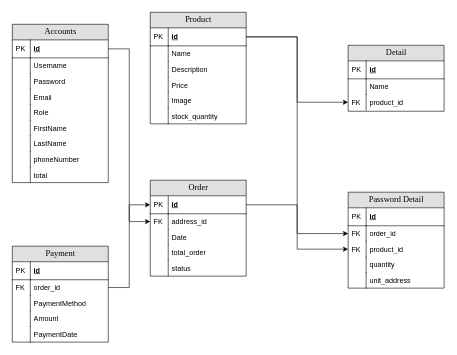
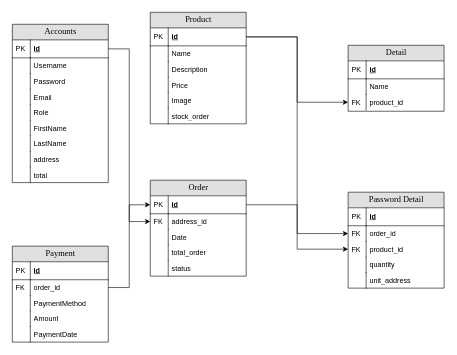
- <mxCell id="32" value="stock_quantity" style="shape=partialRectangle;top=0;left=0;right=0;bottom=0;html=1;align=left;verticalAlign=top;fillColor=none;spacingLeft=34;spacingRight=4;whiteSpace=wrap;overflow=hidden;rotatable=0;points=[[0,0.5],[1,0.5]];portConstraint=eastwest;dropTarget=0;" parent="21" vertex="1"><mxGeometry y="160" width="160" height="26" as="geometry" /></mxCell>
+ <mxCell id="32" value="stock_order" style="shape=partialRectangle;top=0;left=0;right=0;bottom=0;html=1;align=left;verticalAlign=top;fillColor=none;spacingLeft=34;spacingRight=4;whiteSpace=wrap;overflow=hidden;rotatable=0;points=[[0,0.5],[1,0.5]];portConstraint=eastwest;dropTarget=0;" parent="21" vertex="1"><mxGeometry y="160" width="160" height="26" as="geometry" /></mxCell>
- <mxCell id="17" value="phoneNumber" style="shape=partialRectangle;top=0;left=0;right=0;bottom=0;html=1;align=left;verticalAlign=top;fillColor=none;spacingLeft=34;spacingRight=4;whiteSpace=wrap;overflow=hidden;rotatable=0;points=[[0,0.5],[1,0.5]];portConstraint=eastwest;dropTarget=0;" vertex="1" parent="2"><mxGeometry y="212" width="160" height="26" as="geometry" /></mxCell>
+ <mxCell id="17" value="address" style="shape=partialRectangle;top=0;left=0;right=0;bottom=0;html=1;align=left;verticalAlign=top;fillColor=none;spacingLeft=34;spacingRight=4;whiteSpace=wrap;overflow=hidden;rotatable=0;points=[[0,0.5],[1,0.5]];portConstraint=eastwest;dropTarget=0;" vertex="1" parent="2"><mxGeometry y="212" width="160" height="26" as="geometry" /></mxCell>
